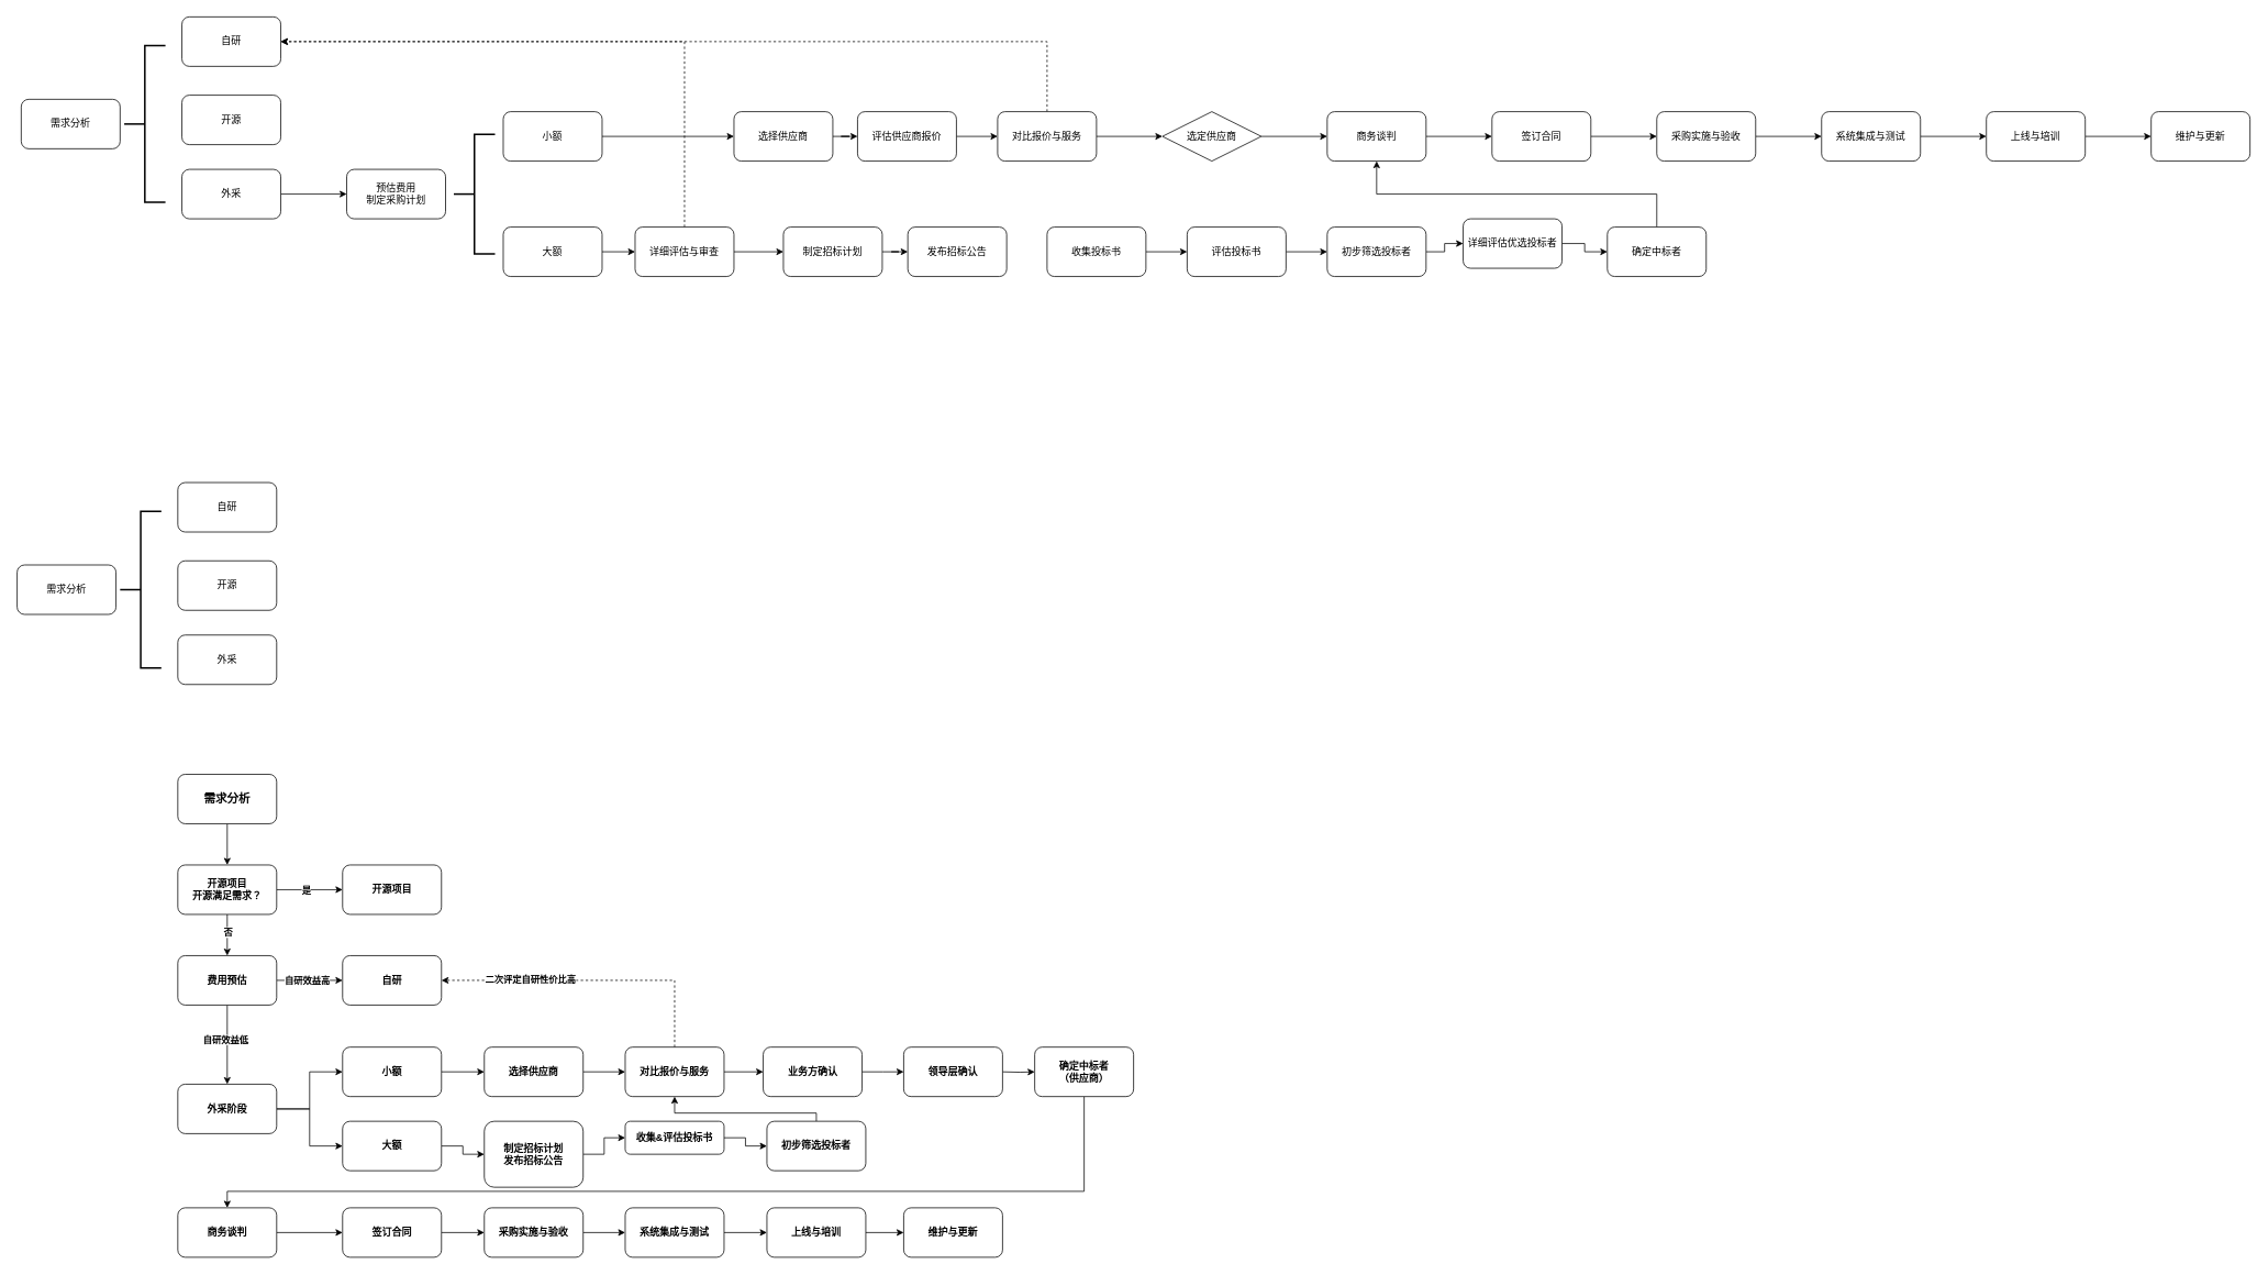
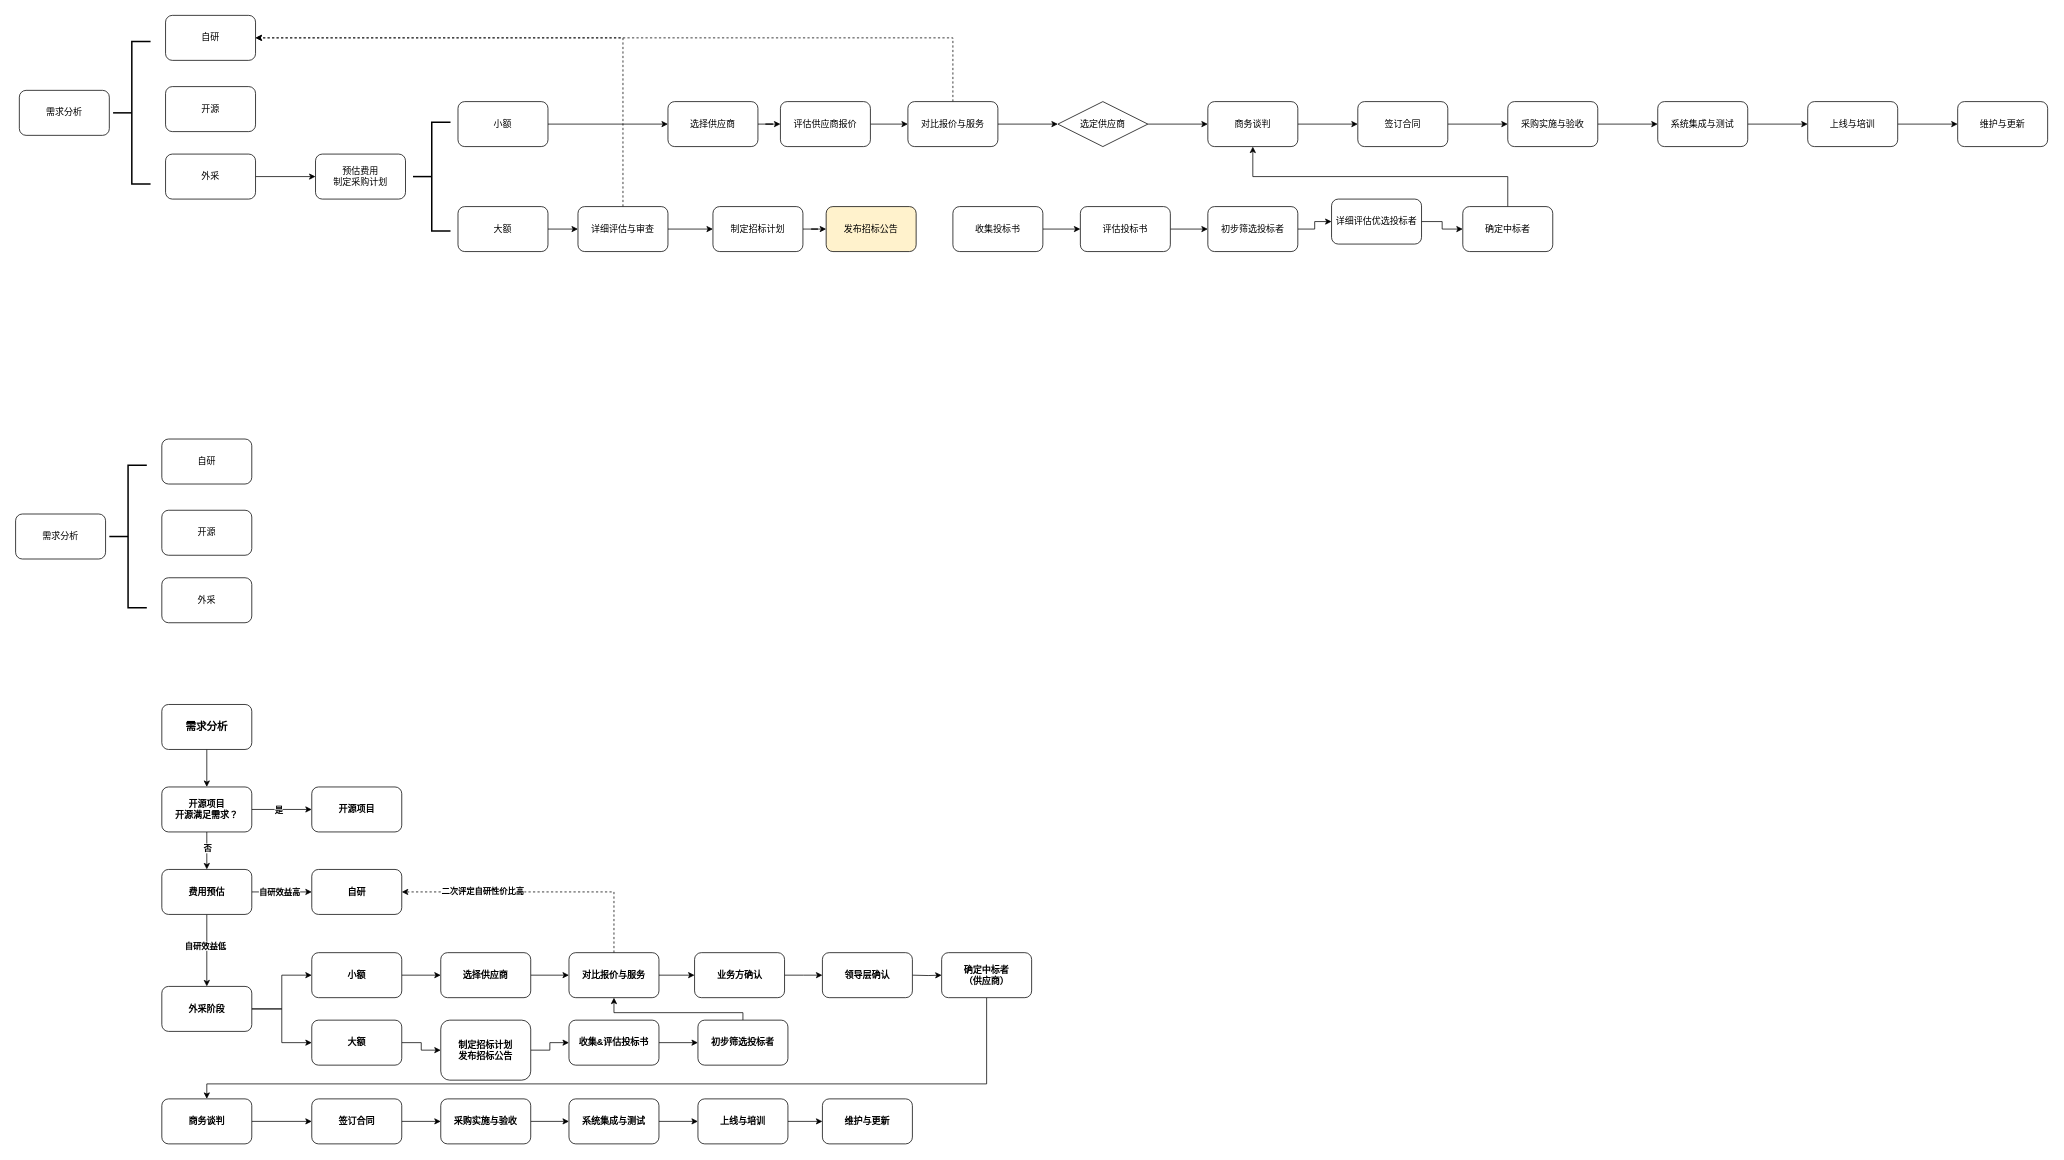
- <mxCell id="39" value="发布招标公告" style="rounded=1;whiteSpace=wrap;html=1;" vertex="1" parent="1"><mxGeometry x="1101" y="275" width="120" height="60" as="geometry" /></mxCell>
+ <mxCell id="39" value="发布招标公告" style="rounded=1;whiteSpace=wrap;html=1;fillColor=#fff2cc;" vertex="1" parent="1"><mxGeometry x="1101" y="275" width="120" height="60" as="geometry" /></mxCell>
- <mxCell id="86" value="收集&amp;amp;评估投标书" style="rounded=1;whiteSpace=wrap;html=1;fontStyle=1" vertex="1" parent="1"><mxGeometry x="758" y="1360" width="120" height="40" as="geometry" /></mxCell>
+ <mxCell id="86" value="收集&amp;amp;评估投标书" style="rounded=1;whiteSpace=wrap;html=1;fontStyle=1" vertex="1" parent="1"><mxGeometry x="758" y="1360" width="120" height="60" as="geometry" /></mxCell>
